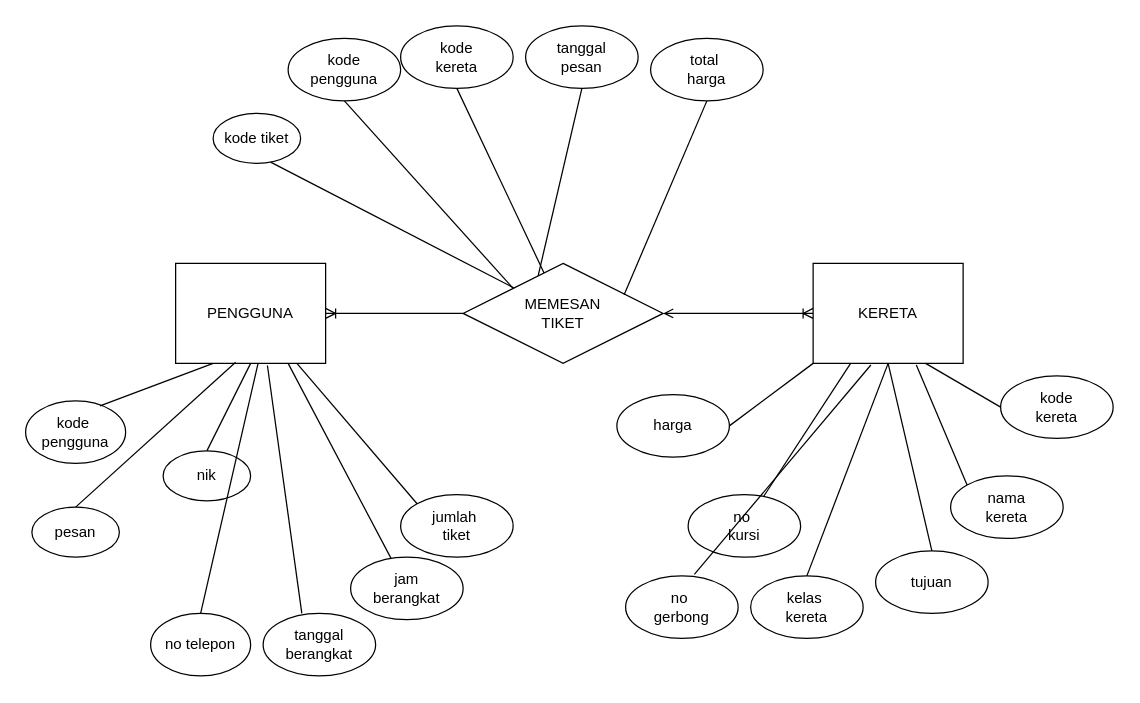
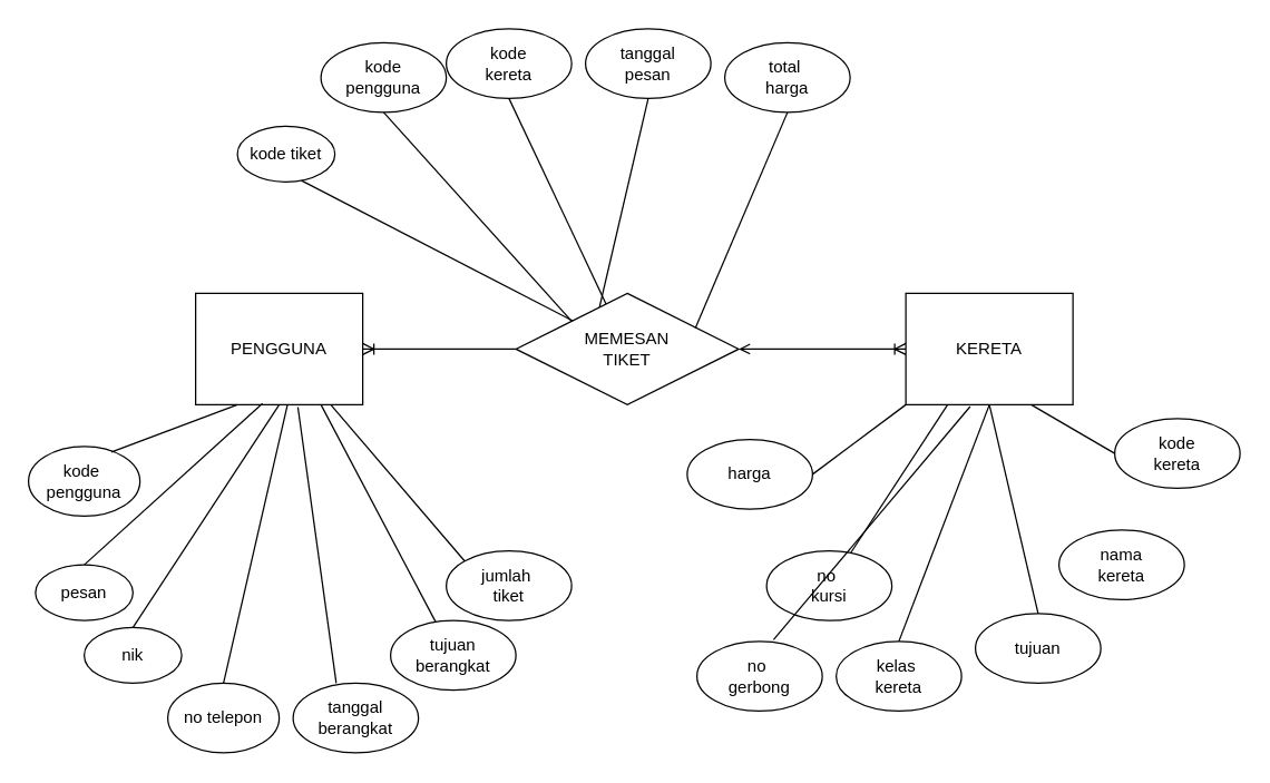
- <mxCell id="34" value="" style="endArrow=none;html=1;rounded=0;exitX=0;exitY=0;exitDx=0;exitDy=0;entryX=0.688;entryY=1.016;entryDx=0;entryDy=0;entryPerimeter=0;" parent="1" source="23" target="5" edge="1"><mxGeometry width="50" height="50" relative="1" as="geometry"><mxPoint x="633" y="390" as="sourcePoint" /><mxPoint x="700" y="340" as="targetPoint" /></mxGeometry></mxCell>
- <mxCell id="8" value="nik" style="ellipse;whiteSpace=wrap;html=1;" parent="1" vertex="1"><mxGeometry x="130" y="360" width="70" height="40" as="geometry" /></mxCell>
+ <mxCell id="8" value="nik" style="ellipse;whiteSpace=wrap;html=1;" parent="1" vertex="1"><mxGeometry x="60" y="450" width="70" height="40" as="geometry" /></mxCell>
- <mxCell id="12" value="jam&lt;br&gt;berangkat" style="ellipse;whiteSpace=wrap;html=1;" parent="1" vertex="1"><mxGeometry x="280" y="445" width="90" height="50" as="geometry" /></mxCell>
+ <mxCell id="12" value="tujuan&lt;br&gt;berangkat" style="ellipse;whiteSpace=wrap;html=1;" parent="1" vertex="1"><mxGeometry x="280" y="445" width="90" height="50" as="geometry" /></mxCell>
